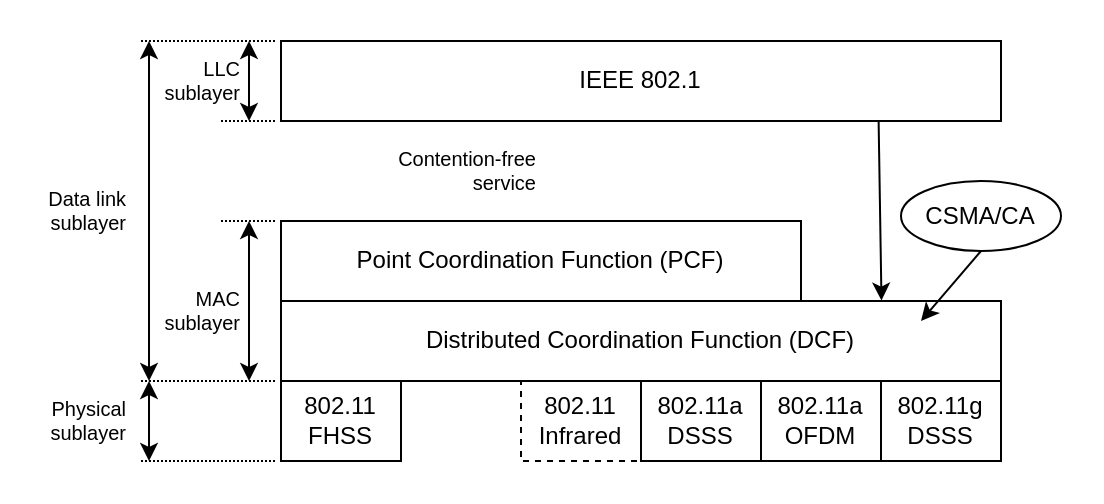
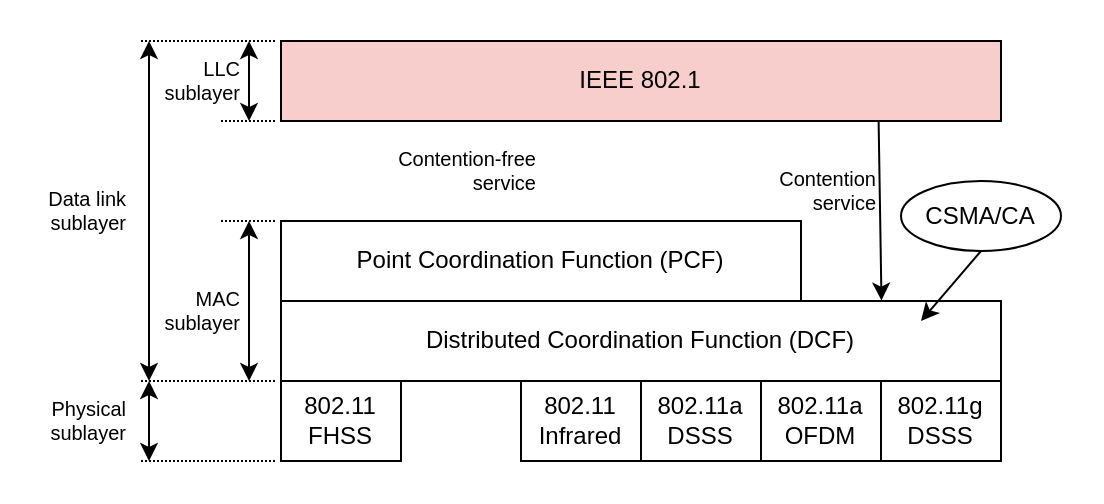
- <mxCell id="9" value="IEEE 802.1" style="rounded=0;whiteSpace=wrap;html=1;" vertex="1" parent="1"><mxGeometry x="140" y="20" width="360" height="40" as="geometry" /></mxCell>
+ <mxCell id="9" value="IEEE 802.1" style="rounded=0;whiteSpace=wrap;html=1;fillColor=#f8cecc;" vertex="1" parent="1"><mxGeometry x="140" y="20" width="360" height="40" as="geometry" /></mxCell>
+ <mxCell id="12" value="Contention&lt;br&gt;&amp;nbsp;service" style="text;html=1;strokeColor=none;fillColor=none;align=right;verticalAlign=middle;whiteSpace=wrap;rounded=0;fontSize=10;" vertex="1" parent="1"><mxGeometry x="370" y="80" width="70" height="30" as="geometry" /></mxCell>
- <mxCell id="3" value="802.11&lt;br&gt;Infrared" style="rounded=0;whiteSpace=wrap;html=1;dashed=1;" vertex="1" parent="1"><mxGeometry x="260" y="190" width="60" height="40" as="geometry" /></mxCell>
+ <mxCell id="3" value="802.11&lt;br&gt;Infrared" style="rounded=0;whiteSpace=wrap;html=1;" vertex="1" parent="1"><mxGeometry x="260" y="190" width="60" height="40" as="geometry" /></mxCell>
